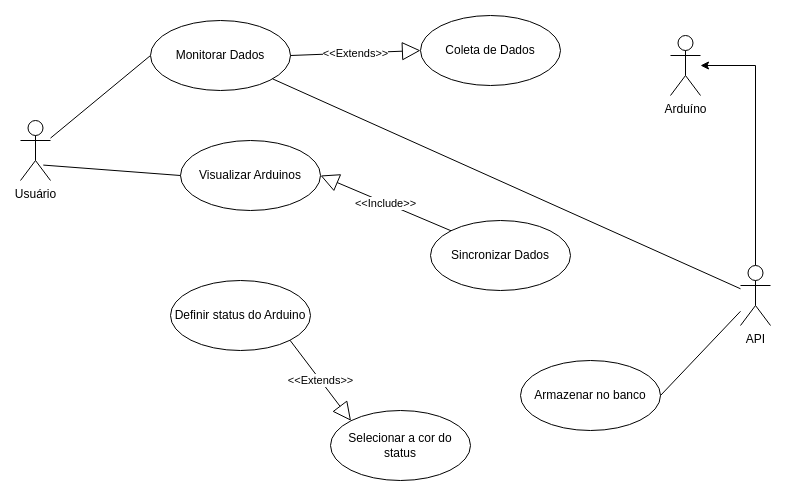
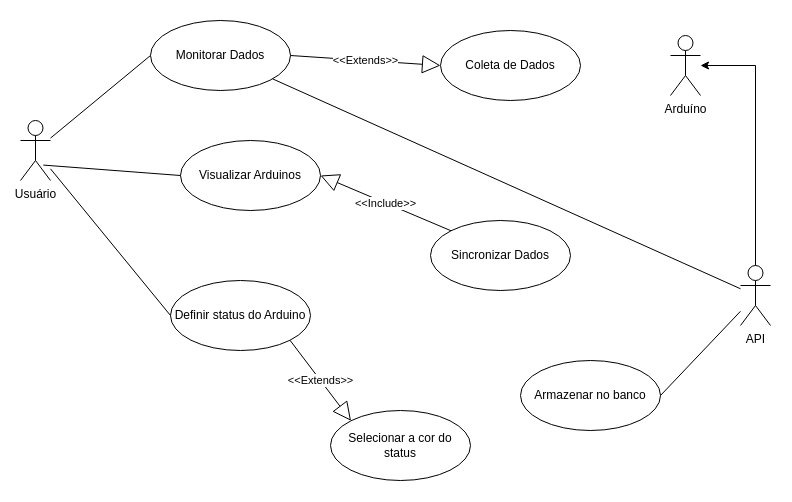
- <mxCell id="14" value="Coleta de Dados" style="ellipse;whiteSpace=wrap;html=1;" vertex="1" parent="1"><mxGeometry x="420" y="15" width="140" height="70" as="geometry" /></mxCell>
+ <mxCell id="14" value="Coleta de Dados" style="ellipse;whiteSpace=wrap;html=1;" vertex="1" parent="1"><mxGeometry x="440" y="30" width="140" height="70" as="geometry" /></mxCell>
+ <mxCell id="11" value="" style="endArrow=none;html=1;rounded=0;entryX=0;entryY=0.5;entryDx=0;entryDy=0;" edge="1" parent="1" source="3" target="8"><mxGeometry width="50" height="50" relative="1" as="geometry"><mxPoint x="60" y="148" as="sourcePoint" /><mxPoint x="160" y="65" as="targetPoint" /></mxGeometry></mxCell>
